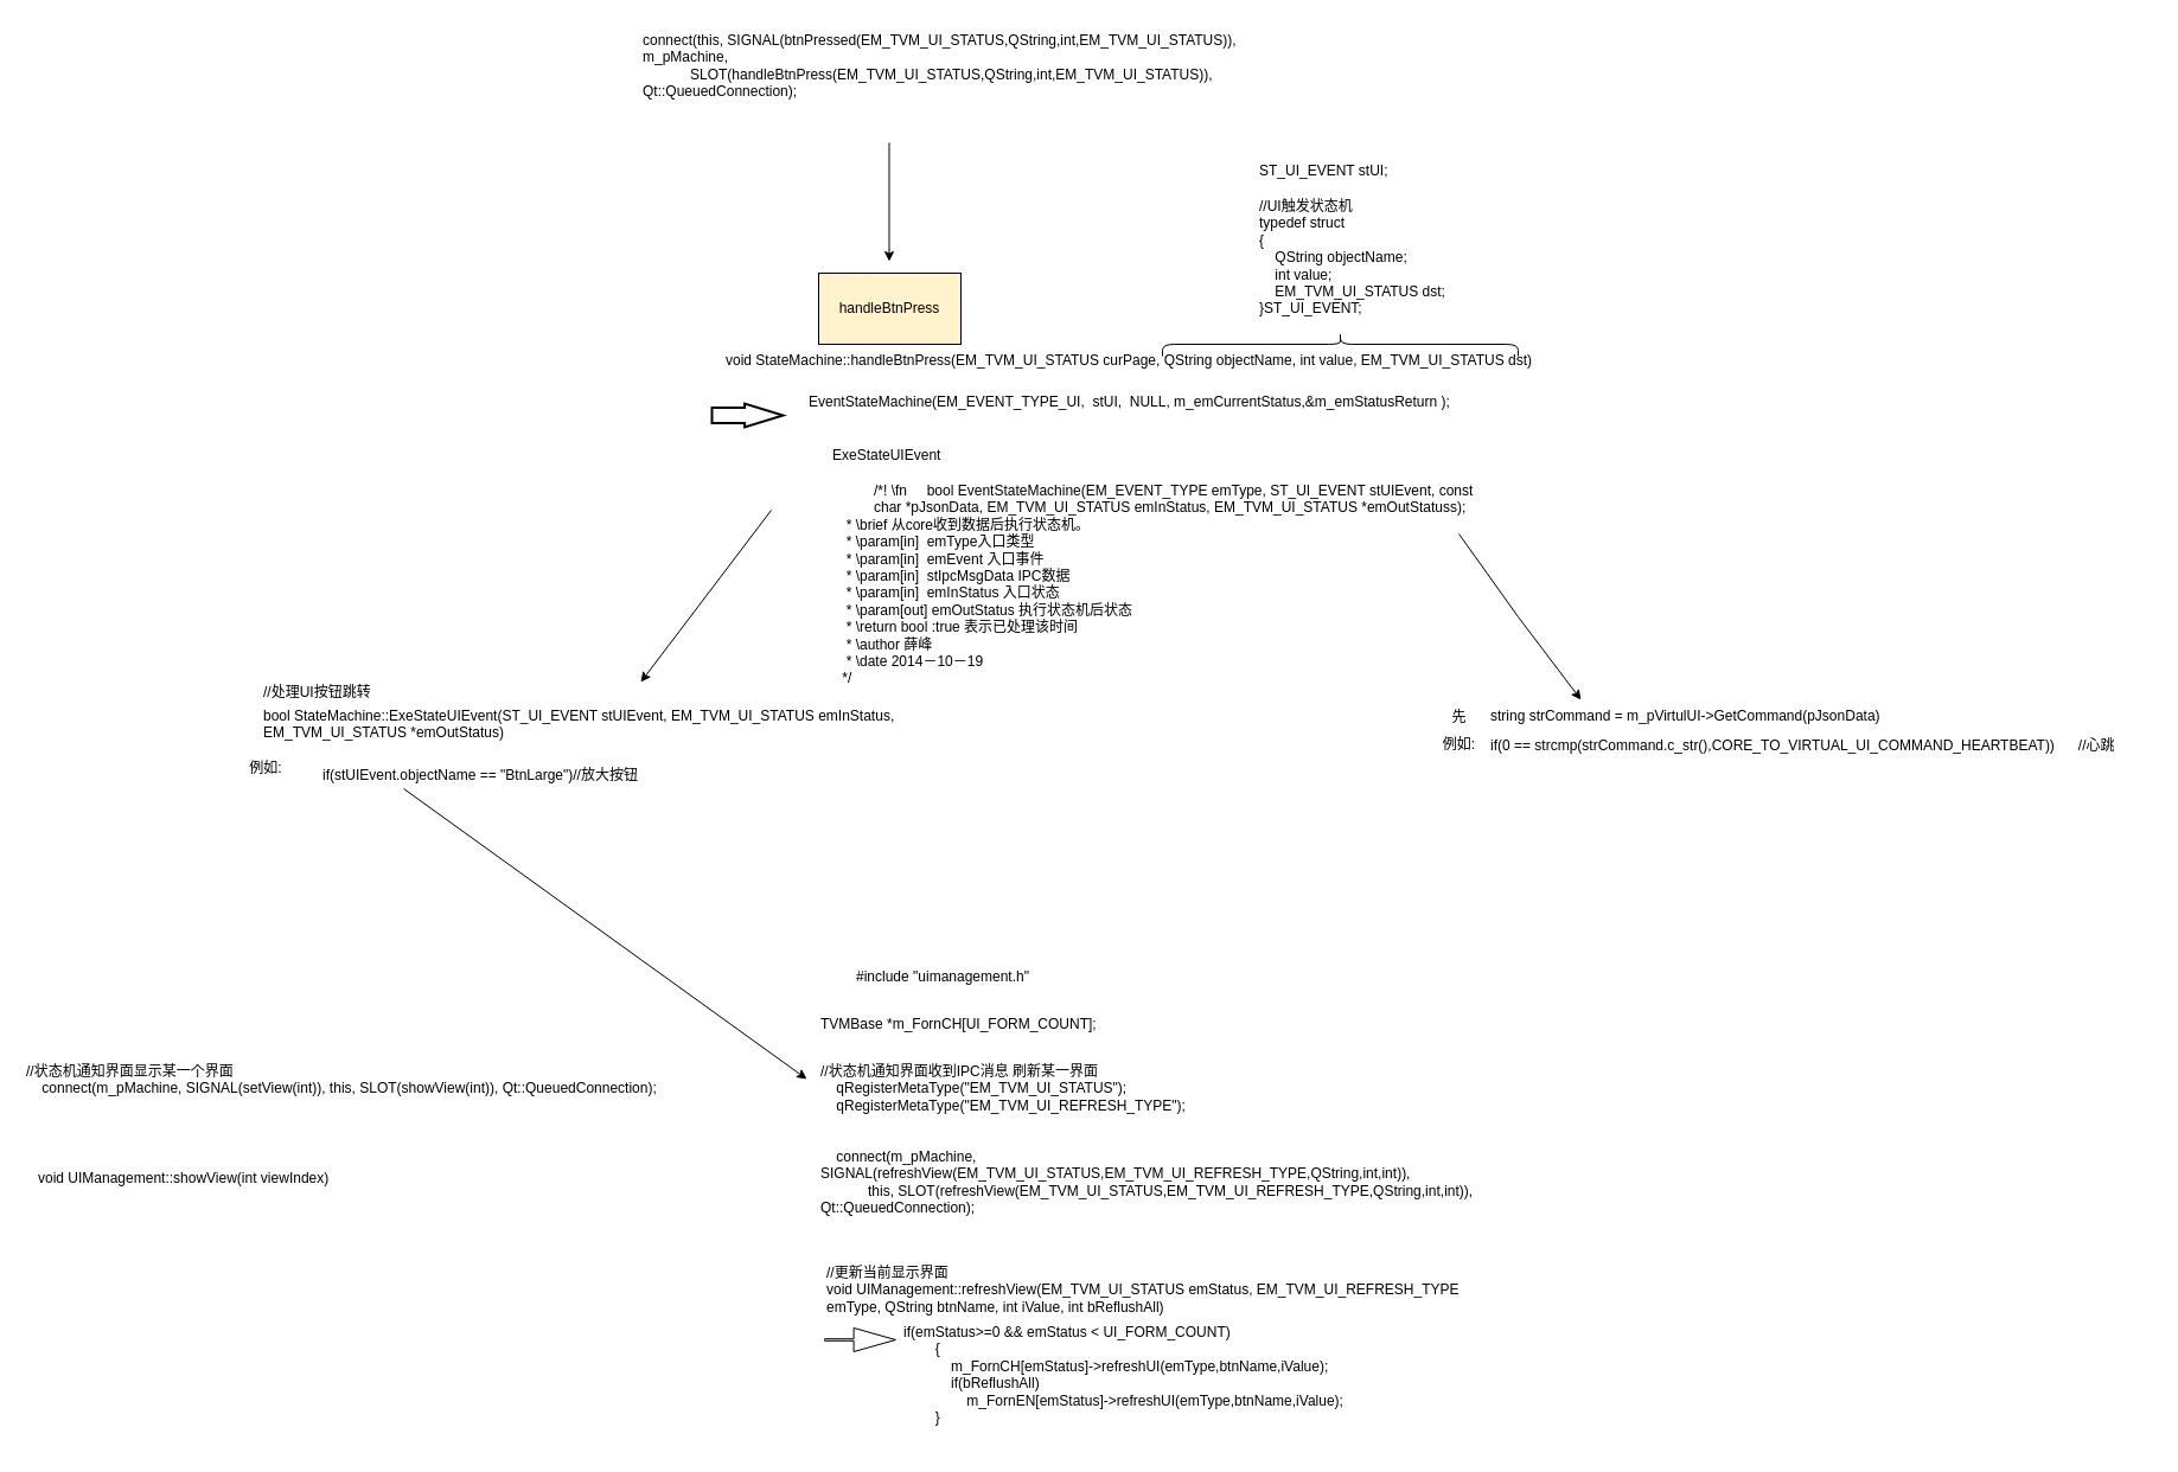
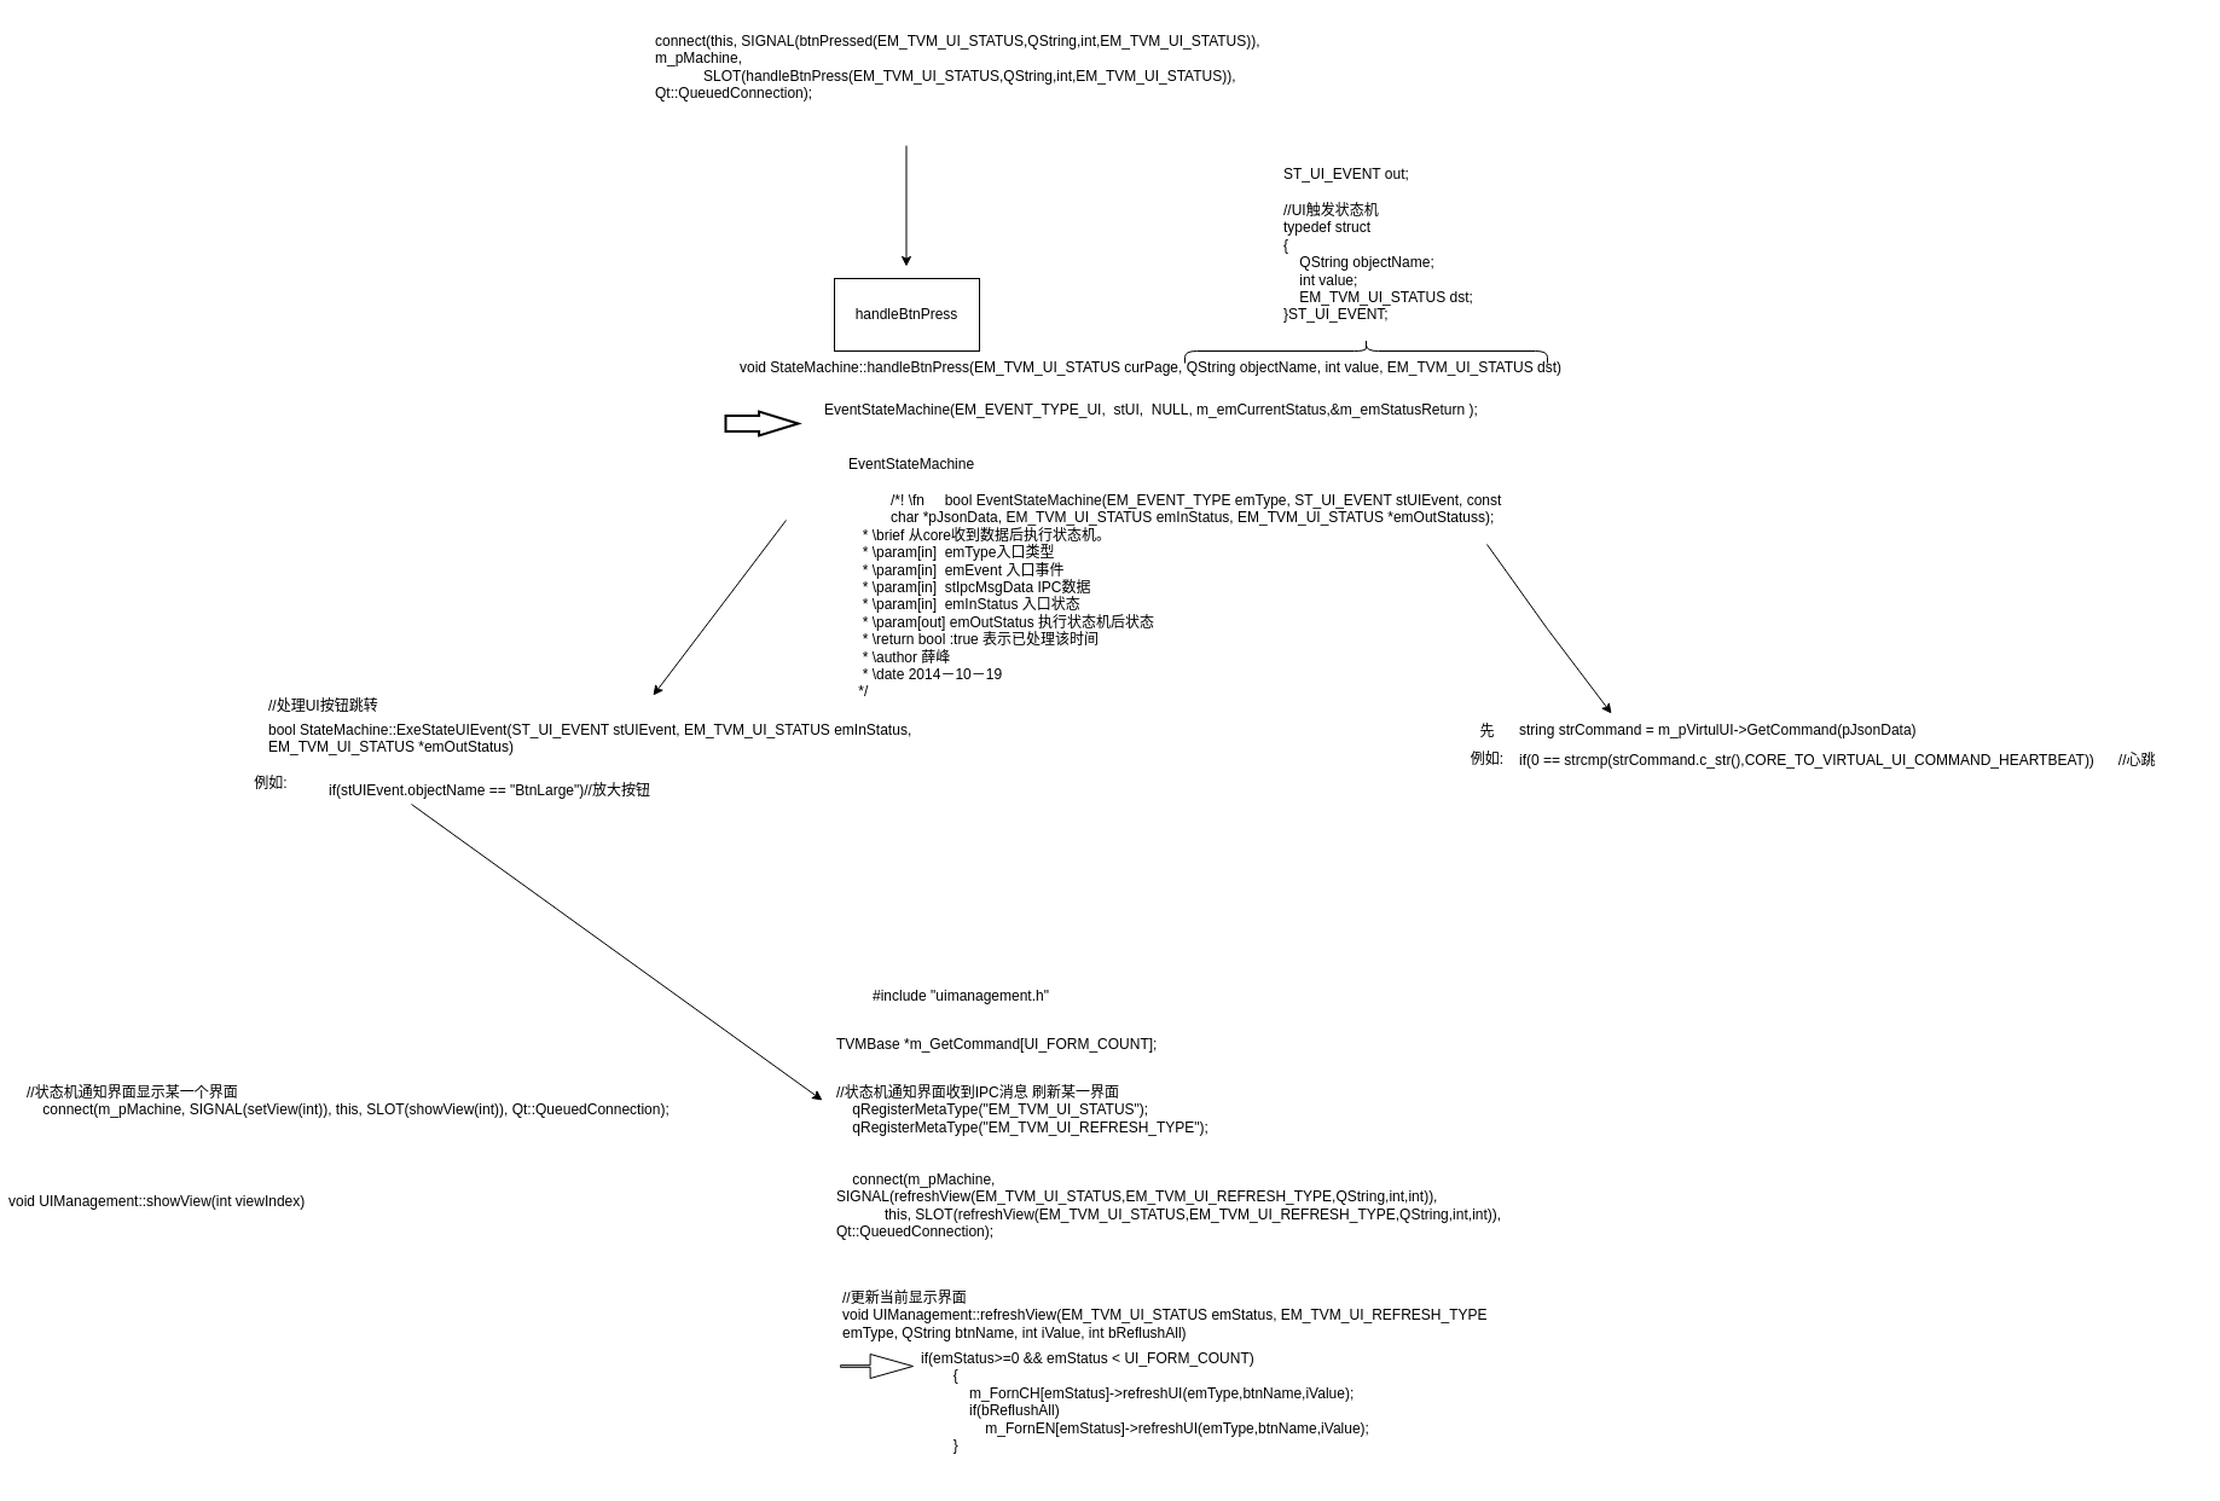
- <mxCell id="31" value="ST_UI_EVENT stUI;" style="text;whiteSpace=wrap;html=1;" vertex="1" parent="1"><mxGeometry x="1060" y="130" width="140" height="40" as="geometry" /></mxCell>
+ <mxCell id="31" value="ST_UI_EVENT out;" style="text;whiteSpace=wrap;html=1;" vertex="1" parent="1"><mxGeometry x="1060" y="130" width="140" height="40" as="geometry" /></mxCell>
- <mxCell id="2" value="handleBtnPress" style="rounded=0;whiteSpace=wrap;html=1;fillColor=#fff2cc;" parent="1" vertex="1"><mxGeometry x="690" y="230" width="120" height="60" as="geometry" /></mxCell>
+ <mxCell id="2" value="handleBtnPress" style="rounded=0;whiteSpace=wrap;html=1;" parent="1" vertex="1"><mxGeometry x="690" y="230" width="120" height="60" as="geometry" /></mxCell>
- <mxCell id="6" value="ExeStateUIEvent" style="text;whiteSpace=wrap;html=1;" parent="1" vertex="1"><mxGeometry x="700" y="370" width="140" height="40" as="geometry" /></mxCell>
+ <mxCell id="6" value="EventStateMachine" style="text;whiteSpace=wrap;html=1;" parent="1" vertex="1"><mxGeometry x="700" y="370" width="140" height="40" as="geometry" /></mxCell>
- <mxCell id="21" value="TVMBase *m_FornCH[UI_FORM_COUNT];" style="text;whiteSpace=wrap;html=1;" parent="1" vertex="1"><mxGeometry x="690" y="850" width="270" height="40" as="geometry" /></mxCell>
+ <mxCell id="21" value="TVMBase *m_GetCommand[UI_FORM_COUNT];" style="text;whiteSpace=wrap;html=1;" parent="1" vertex="1"><mxGeometry x="690" y="850" width="270" height="40" as="geometry" /></mxCell>
- <mxCell id="30" value="void UIManagement::showView(int viewIndex)" style="text;whiteSpace=wrap;html=1;" parent="1" vertex="1"><mxGeometry x="30" y="980" width="280" height="40" as="geometry" /></mxCell>
+ <mxCell id="30" value="void UIManagement::showView(int viewIndex)" style="text;whiteSpace=wrap;html=1;" parent="1" vertex="1"><mxGeometry x="5" y="980" width="280" height="40" as="geometry" /></mxCell>
